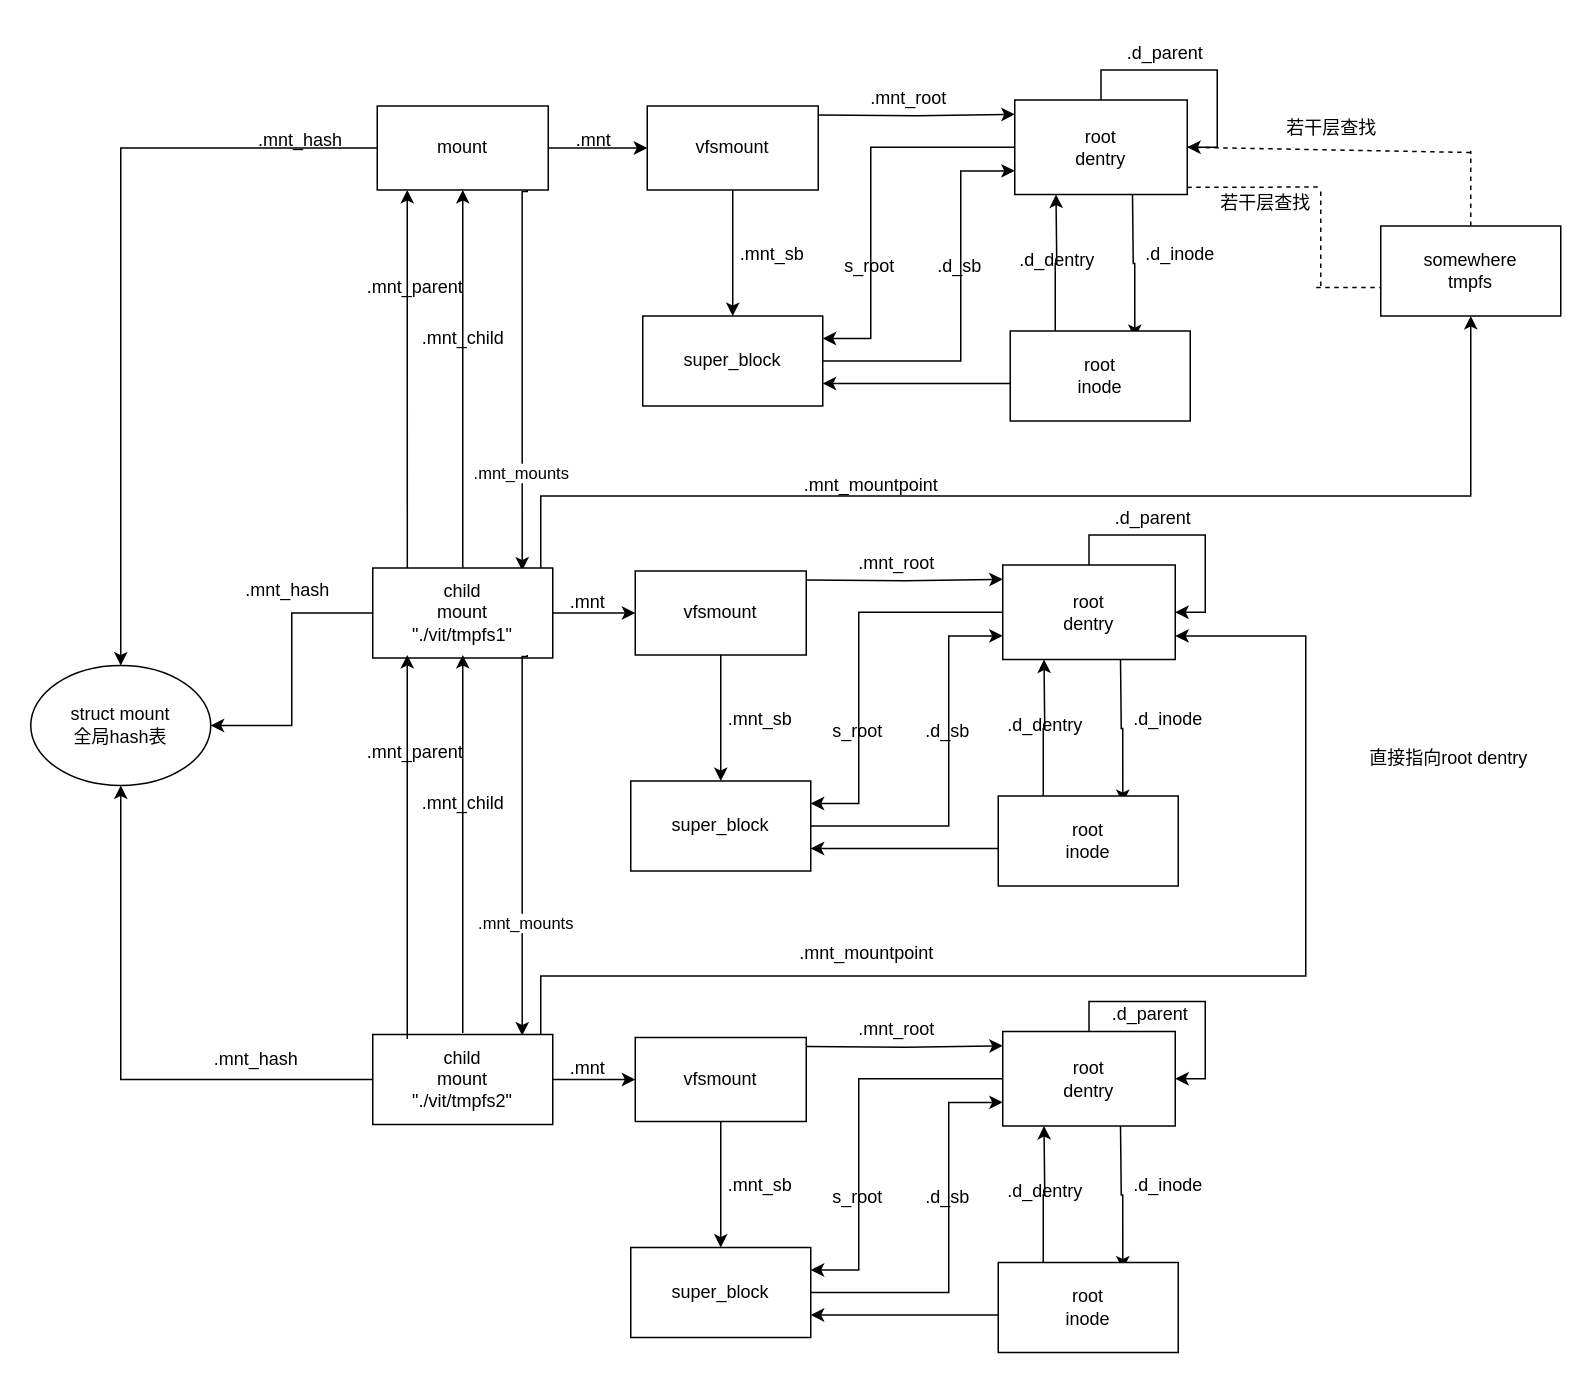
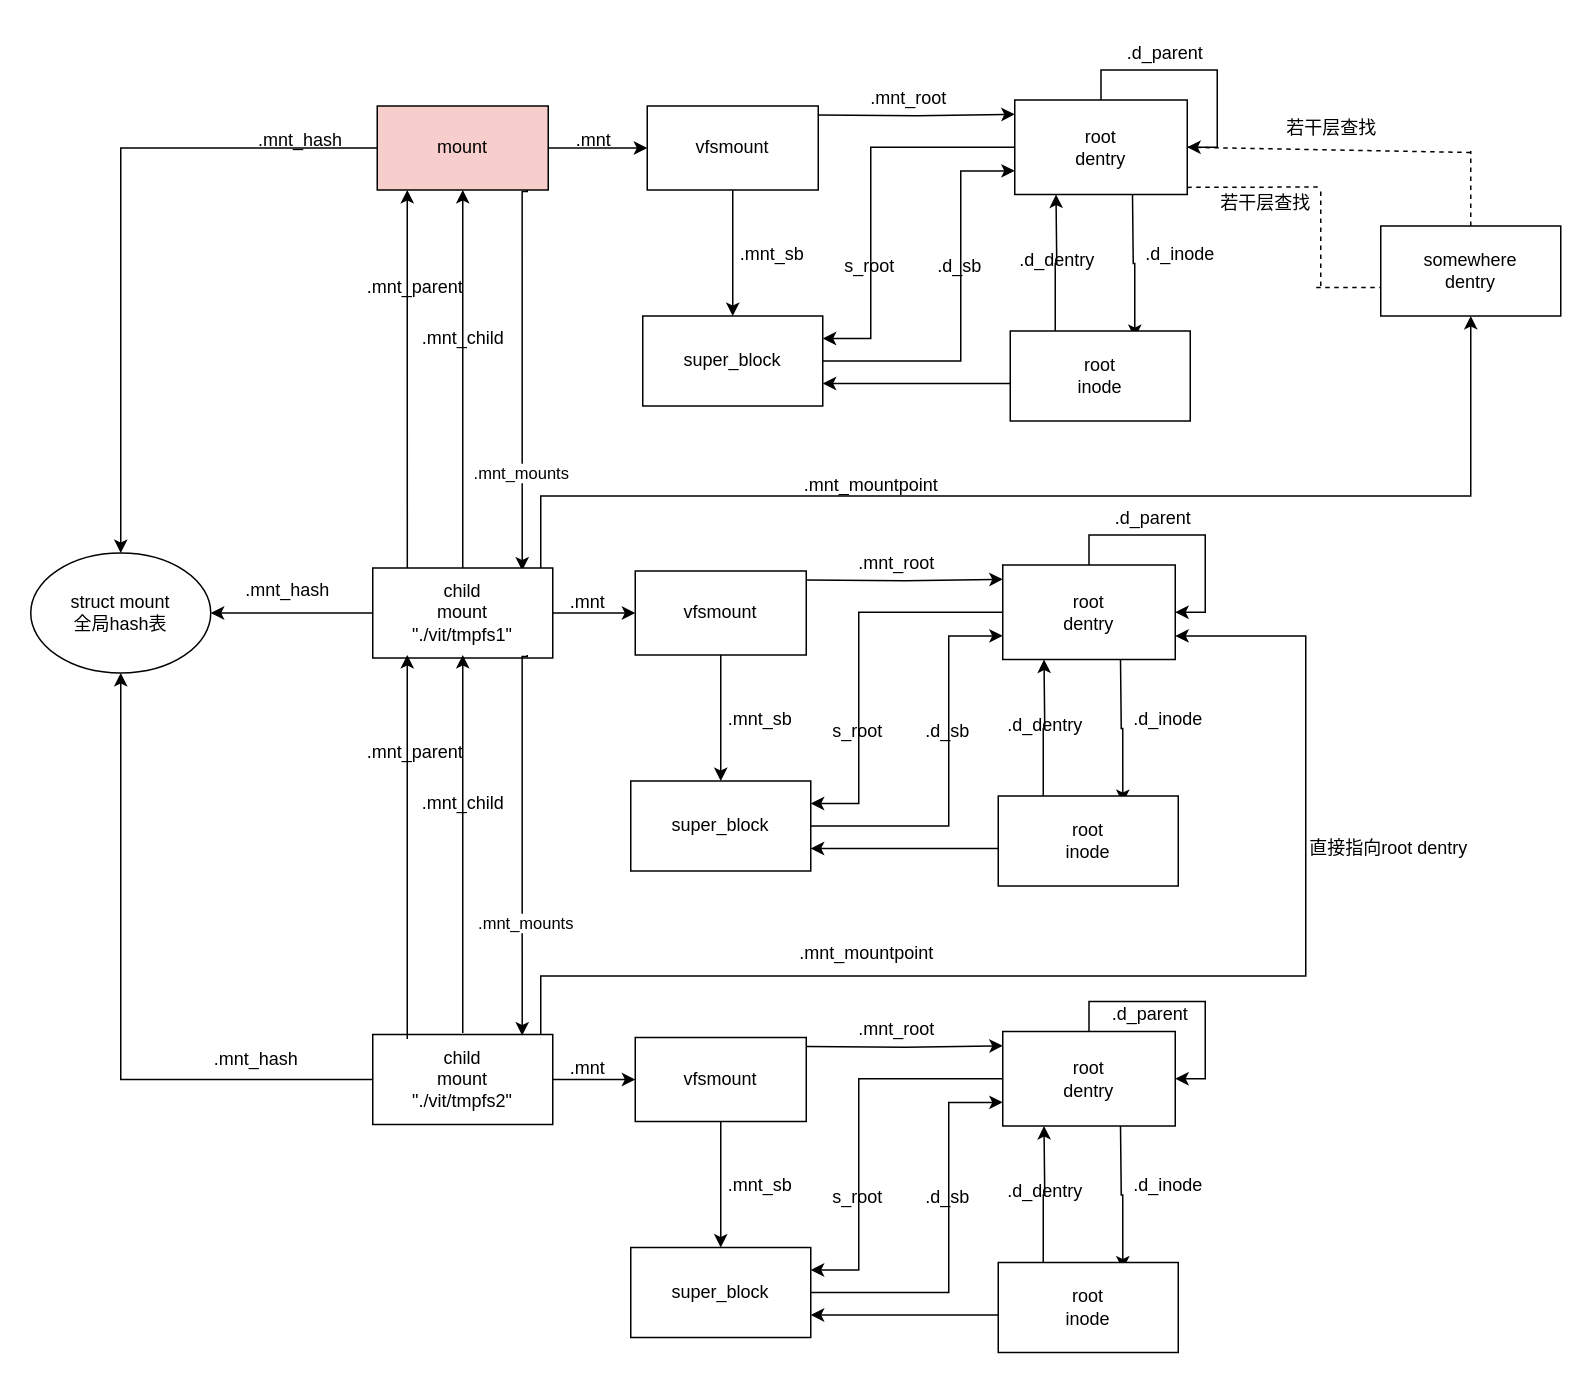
- <mxCell id="6" value="mount" style="rounded=0;whiteSpace=wrap;html=1;" parent="1" vertex="1"><mxGeometry x="251" y="70" width="114" height="56" as="geometry" /></mxCell>
+ <mxCell id="6" value="mount" style="rounded=0;whiteSpace=wrap;html=1;fillColor=#f8cecc;" parent="1" vertex="1"><mxGeometry x="251" y="70" width="114" height="56" as="geometry" /></mxCell>
- <mxCell id="56" value="somewhere&lt;div&gt;tmpfs&lt;/div&gt;" style="rounded=0;whiteSpace=wrap;html=1;" vertex="1" parent="1"><mxGeometry x="920" y="150" width="120" height="60" as="geometry" /></mxCell>
+ <mxCell id="56" value="somewhere&lt;div&gt;dentry&lt;/div&gt;" style="rounded=0;whiteSpace=wrap;html=1;" vertex="1" parent="1"><mxGeometry x="920" y="150" width="120" height="60" as="geometry" /></mxCell>
- <mxCell id="18" value="struct mount&lt;div&gt;全局hash表&lt;/div&gt;" style="ellipse;whiteSpace=wrap;html=1;" parent="1" vertex="1"><mxGeometry x="20" y="443" width="120" height="80" as="geometry" /></mxCell>
+ <mxCell id="18" value="struct mount&lt;div&gt;全局hash表&lt;/div&gt;" style="ellipse;whiteSpace=wrap;html=1;" parent="1" vertex="1"><mxGeometry x="20" y="368" width="120" height="80" as="geometry" /></mxCell>
- <mxCell id="99" value="直接指向root dentry" style="text;html=1;align=center;verticalAlign=middle;resizable=0;points=[];autosize=1;strokeColor=none;fillColor=none;" vertex="1" parent="1"><mxGeometry x="900" y="490" width="130" height="30" as="geometry" /></mxCell>
+ <mxCell id="99" value="直接指向root dentry" style="text;html=1;align=center;verticalAlign=middle;resizable=0;points=[];autosize=1;strokeColor=none;fillColor=none;" vertex="1" parent="1"><mxGeometry x="860" y="550" width="130" height="30" as="geometry" /></mxCell>
